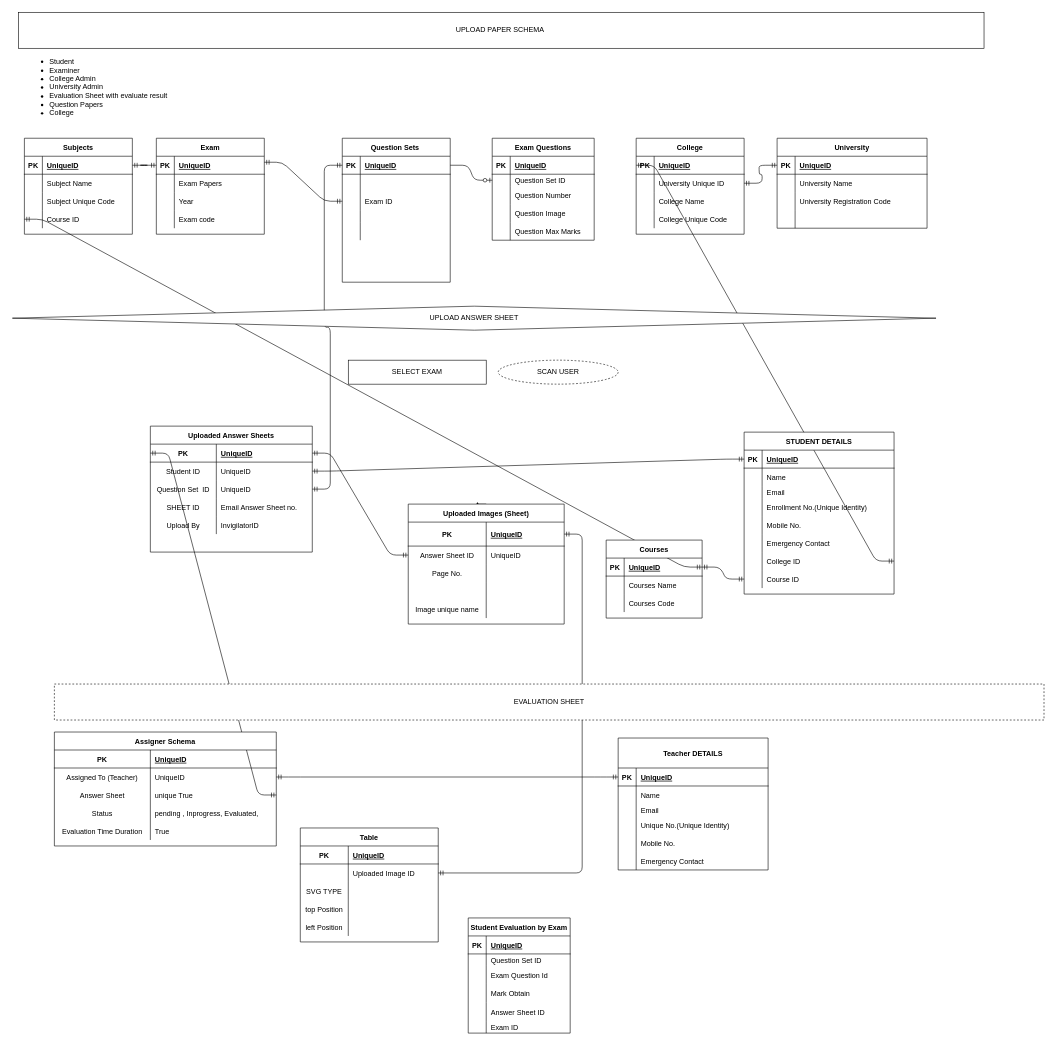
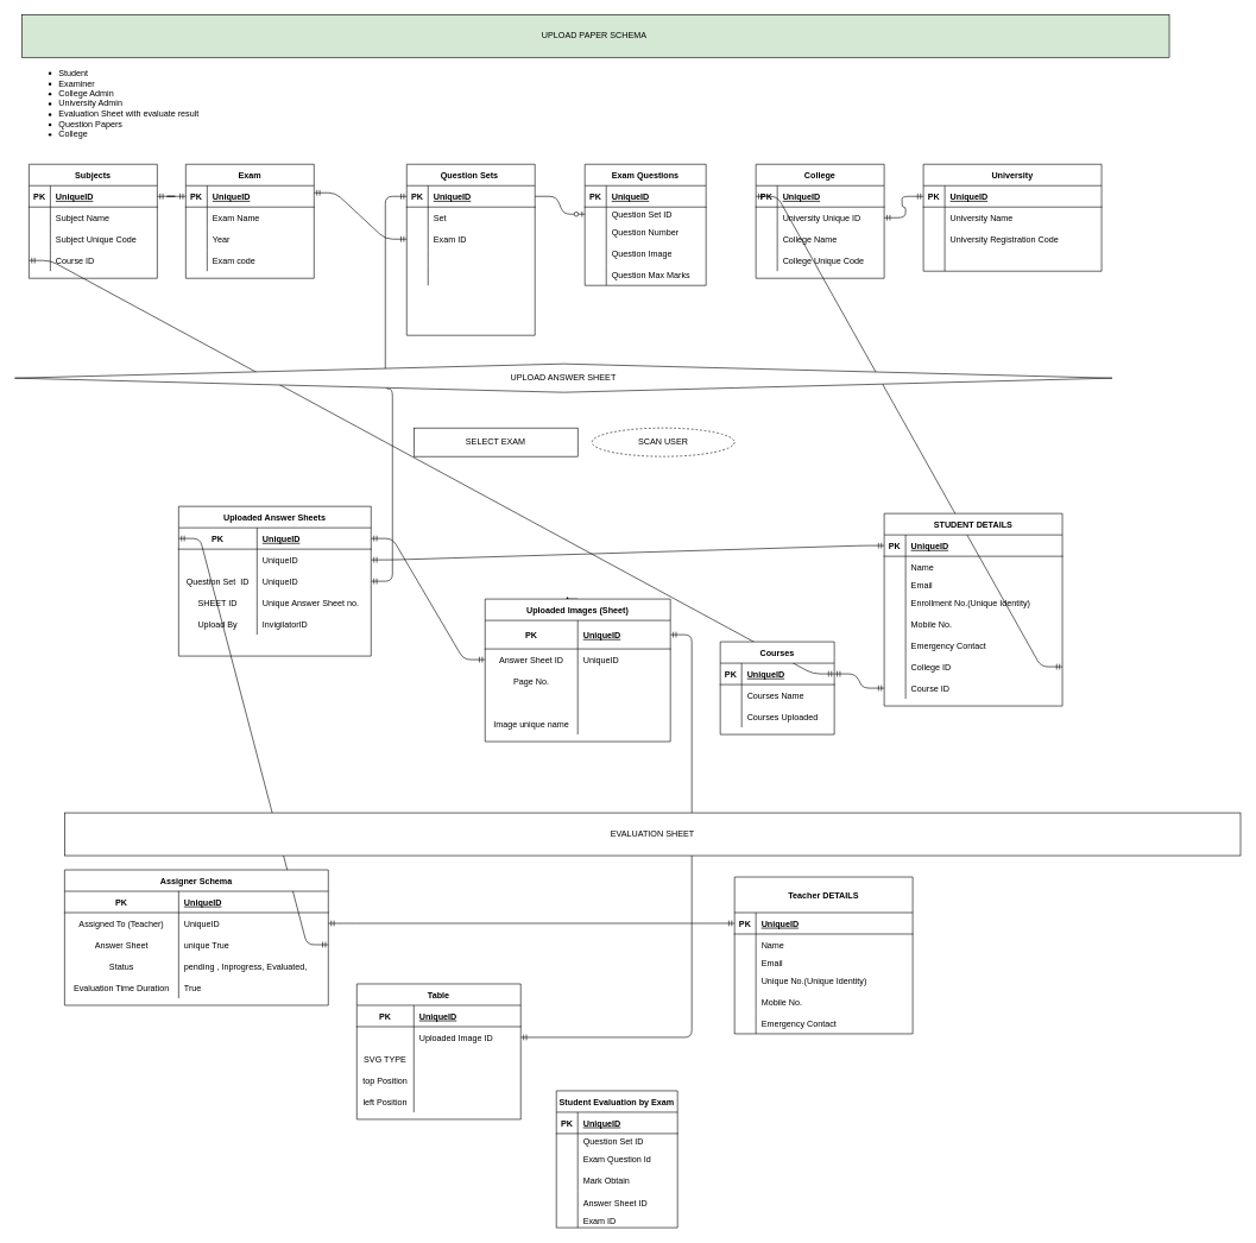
- <mxCell id="9" value="UPLOAD PAPER SCHEMA&amp;nbsp;" style="whiteSpace=wrap;html=1;" parent="1" vertex="1"><mxGeometry x="30" y="20" width="1610" height="60" as="geometry" /></mxCell>
+ <mxCell id="9" value="UPLOAD PAPER SCHEMA&amp;nbsp;" style="whiteSpace=wrap;html=1;fillColor=#d5e8d4;" parent="1" vertex="1"><mxGeometry x="30" y="20" width="1610" height="60" as="geometry" /></mxCell>
+ <mxCell id="54" value="Set" style="shape=partialRectangle;connectable=0;fillColor=none;top=0;left=0;bottom=0;right=0;align=left;spacingLeft=6;overflow=hidden;" parent="52" vertex="1"><mxGeometry x="30" width="150" height="30" as="geometry" /></mxCell>
- <mxCell id="41" value="Exam Papers" style="shape=partialRectangle;connectable=0;fillColor=none;top=0;left=0;bottom=0;right=0;align=left;spacingLeft=6;overflow=hidden;" parent="39" vertex="1"><mxGeometry x="30" width="150" height="30" as="geometry" /></mxCell>
+ <mxCell id="41" value="Exam Name" style="shape=partialRectangle;connectable=0;fillColor=none;top=0;left=0;bottom=0;right=0;align=left;spacingLeft=6;overflow=hidden;" parent="39" vertex="1"><mxGeometry x="30" width="150" height="30" as="geometry" /></mxCell>
- <mxCell id="193" value="Student ID" style="shape=partialRectangle;connectable=0;fillColor=none;top=0;left=0;bottom=0;right=0;editable=1;overflow=hidden;" parent="192" vertex="1"><mxGeometry width="110" height="30" as="geometry" /></mxCell>
- <mxCell id="200" value="Email Answer Sheet no." style="shape=partialRectangle;connectable=0;fillColor=none;top=0;left=0;bottom=0;right=0;align=left;spacingLeft=6;overflow=hidden;" parent="198" vertex="1"><mxGeometry x="110" width="160" height="30" as="geometry" /></mxCell>
+ <mxCell id="200" value="Unique Answer Sheet no." style="shape=partialRectangle;connectable=0;fillColor=none;top=0;left=0;bottom=0;right=0;align=left;spacingLeft=6;overflow=hidden;" parent="198" vertex="1"><mxGeometry x="110" width="160" height="30" as="geometry" /></mxCell>
- <mxCell id="147" value="Courses Code" style="shape=partialRectangle;connectable=0;fillColor=none;top=0;left=0;bottom=0;right=0;align=left;spacingLeft=6;overflow=hidden;" parent="145" vertex="1"><mxGeometry x="30" width="130" height="30" as="geometry" /></mxCell>
+ <mxCell id="147" value="Courses Uploaded" style="shape=partialRectangle;connectable=0;fillColor=none;top=0;left=0;bottom=0;right=0;align=left;spacingLeft=6;overflow=hidden;" parent="145" vertex="1"><mxGeometry x="30" width="130" height="30" as="geometry" /></mxCell>
- <mxCell id="16" value="EVALUATION SHEET" style="whiteSpace=wrap;html=1;dashed=1;" parent="1" vertex="1"><mxGeometry x="90" y="1140" width="1650" height="60" as="geometry" /></mxCell>
+ <mxCell id="16" value="EVALUATION SHEET" style="whiteSpace=wrap;html=1;" parent="1" vertex="1"><mxGeometry x="90" y="1140" width="1650" height="60" as="geometry" /></mxCell>
